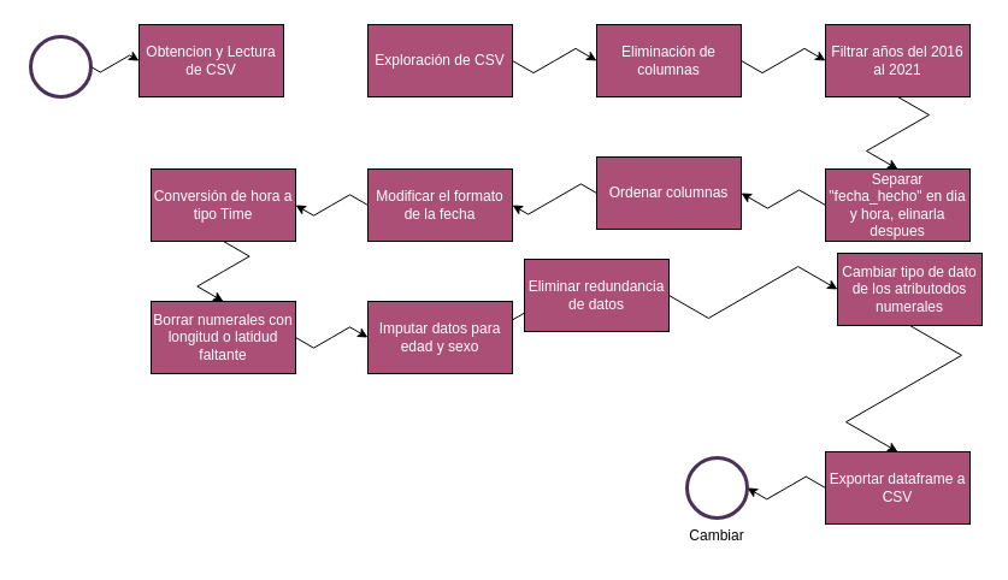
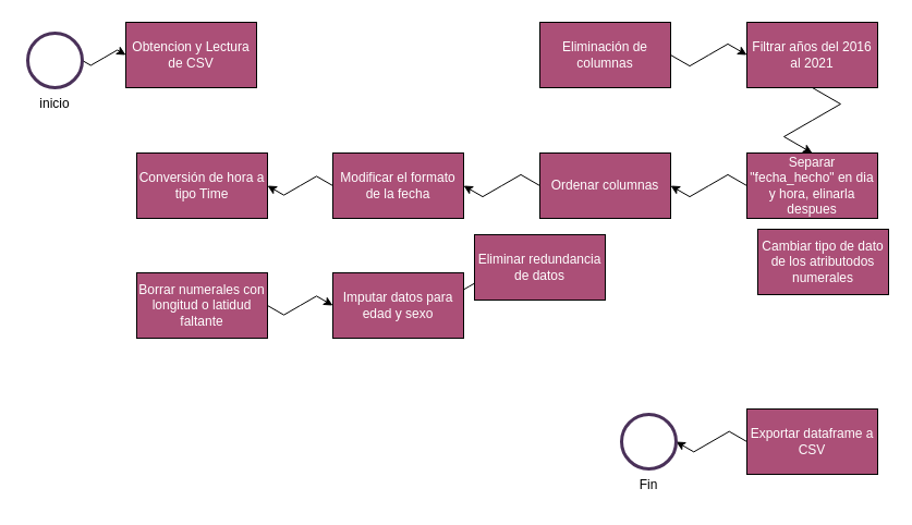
- <mxCell id="3" value="Exploración de CSV" style="rounded=0;whiteSpace=wrap;html=1;fillColor=#AB4F77;fontColor=#FFFFFF;" parent="1" vertex="1"><mxGeometry x="305" y="20" width="120" height="60" as="geometry" /></mxCell>
- <mxCell id="5" style="edgeStyle=isometricEdgeStyle;rounded=0;orthogonalLoop=1;jettySize=auto;html=1;exitX=1;exitY=0.5;exitDx=0;exitDy=0;fontColor=#FFFFFF;elbow=vertical;entryX=0;entryY=0.5;entryDx=0;entryDy=0;" parent="1" source="3" target="4" edge="1"><mxGeometry relative="1" as="geometry"><mxPoint x="435" y="130.1" as="sourcePoint" /><mxPoint x="505" y="130.1" as="targetPoint" /></mxGeometry></mxCell>
+ <mxCell id="13" value="inicio" style="text;html=1;strokeColor=none;fillColor=none;align=center;verticalAlign=middle;whiteSpace=wrap;rounded=0;fontColor=#000000;" parent="1" vertex="1"><mxGeometry x="20" y="80" width="60" height="30" as="geometry" /></mxCell>
- <mxCell id="15" value="Ordenar columnas" style="rounded=0;whiteSpace=wrap;html=1;fillColor=#AB4F77;fontColor=#FFFFFF;" parent="1" vertex="1"><mxGeometry x="495" y="130" width="120" height="60" as="geometry" /></mxCell>
+ <mxCell id="15" value="Ordenar columnas" style="rounded=0;whiteSpace=wrap;html=1;fillColor=#AB4F77;fontColor=#FFFFFF;" parent="1" vertex="1"><mxGeometry x="495" y="140" width="120" height="60" as="geometry" /></mxCell>
- <mxCell id="16" style="edgeStyle=isometricEdgeStyle;rounded=0;orthogonalLoop=1;jettySize=auto;html=1;exitX=0.5;exitY=1;exitDx=0;exitDy=0;entryX=0.5;entryY=0;entryDx=0;entryDy=0;fontColor=#000000;elbow=vertical;" parent="1" source="17" target="21" edge="1"><mxGeometry relative="1" as="geometry" /></mxCell>
- <mxCell id="24" style="edgeStyle=isometricEdgeStyle;rounded=0;orthogonalLoop=1;jettySize=auto;html=1;exitX=1;exitY=0.5;exitDx=0;exitDy=0;entryX=0;entryY=0.5;entryDx=0;entryDy=0;fontColor=#000000;elbow=vertical;" parent="1" source="25" target="27" edge="1"><mxGeometry relative="1" as="geometry" /></mxCell>
- <mxCell id="26" style="edgeStyle=isometricEdgeStyle;rounded=0;orthogonalLoop=1;jettySize=auto;html=1;exitX=0.5;exitY=1;exitDx=0;exitDy=0;entryX=0.5;entryY=0;entryDx=0;entryDy=0;fontColor=#000000;elbow=vertical;" parent="1" source="27" target="28" edge="1"><mxGeometry relative="1" as="geometry" /></mxCell>
- <mxCell id="31" value="Cambiar" style="text;html=1;strokeColor=none;fillColor=none;align=center;verticalAlign=middle;whiteSpace=wrap;rounded=0;fontColor=#000000;" parent="1" vertex="1"><mxGeometry x="565" y="430" width="60" height="30" as="geometry" /></mxCell>
+ <mxCell id="31" value="Fin" style="text;html=1;strokeColor=none;fillColor=none;align=center;verticalAlign=middle;whiteSpace=wrap;rounded=0;fontColor=#000000;" parent="1" vertex="1"><mxGeometry x="565" y="430" width="60" height="30" as="geometry" /></mxCell>
